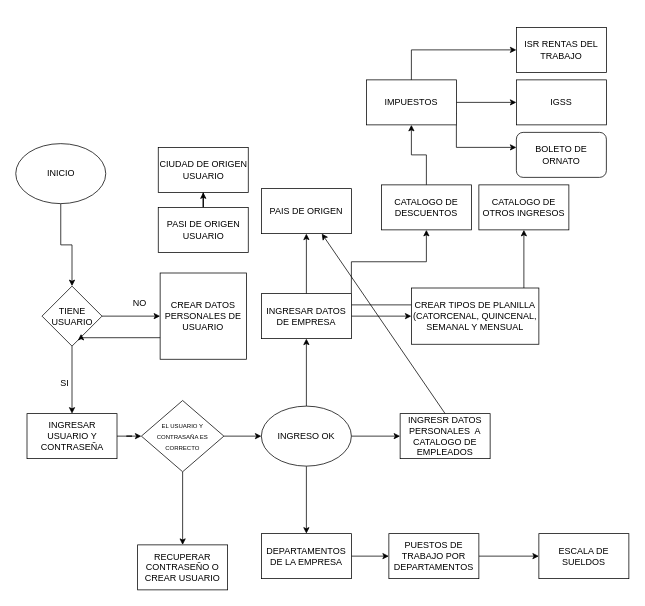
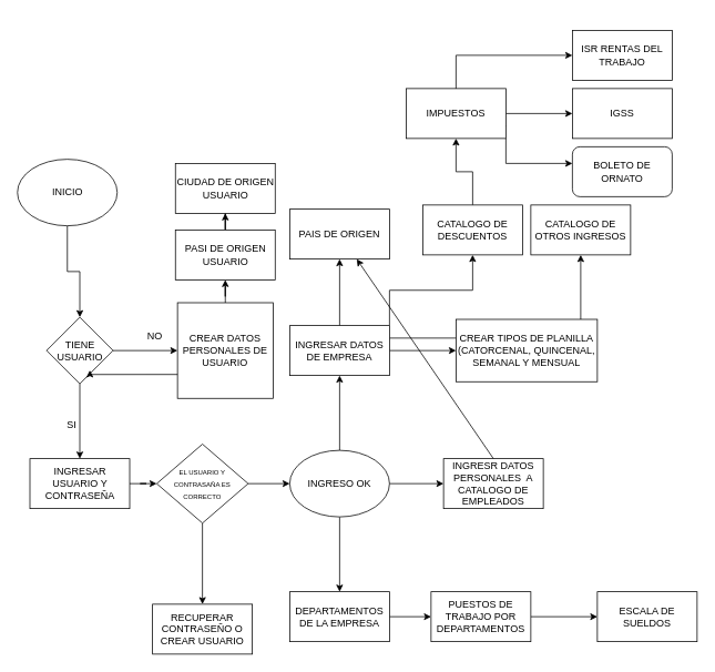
+ <mxCell id="3" value="" style="edgeStyle=orthogonalEdgeStyle;rounded=0;orthogonalLoop=1;jettySize=auto;html=1;" edge="1" parent="1" source="4" target="8"><mxGeometry relative="1" as="geometry" /></mxCell>
